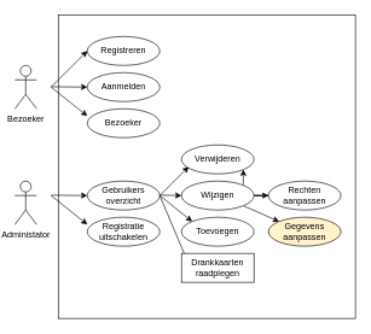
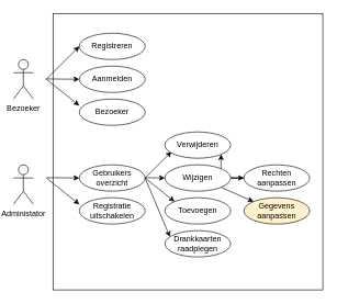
- <mxCell id="25" value="Drankkaarten raadplegen" style="whiteSpace=wrap;html=1;align=center;rounded=0;" vertex="1" parent="1"><mxGeometry x="250" y="350" width="100" height="40" as="geometry" /></mxCell>
+ <mxCell id="25" value="Drankkaarten raadplegen" style="ellipse;whiteSpace=wrap;html=1;align=center;" vertex="1" parent="1"><mxGeometry x="250" y="350" width="100" height="40" as="geometry" /></mxCell>
